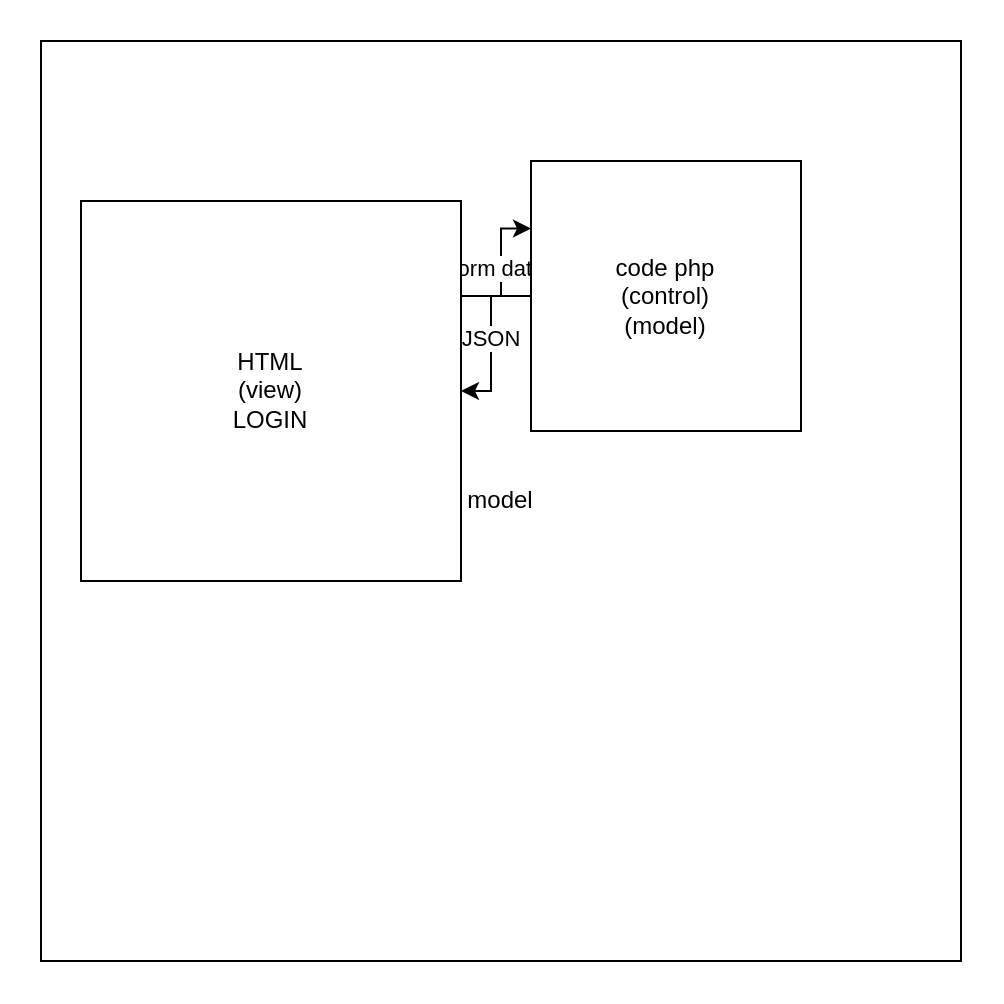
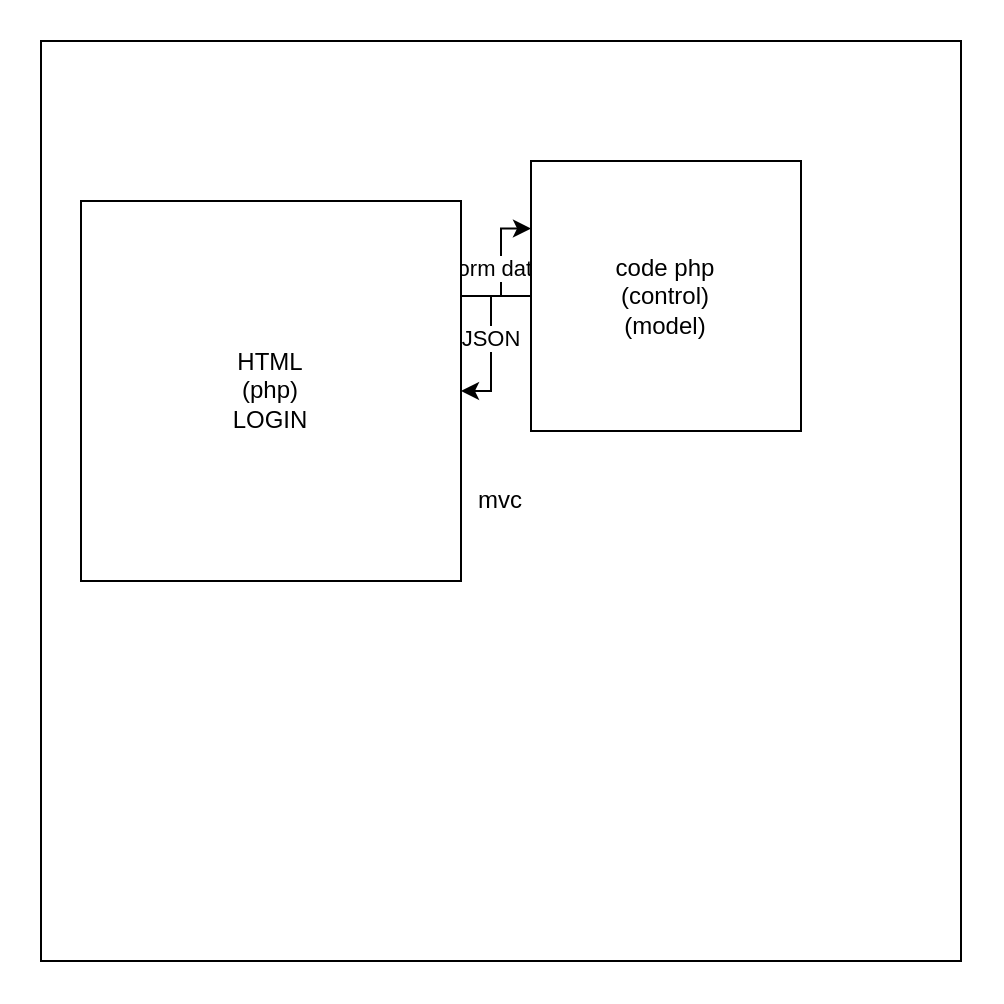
- <mxCell id="4" value="HTML&lt;br&gt;(view)&lt;br&gt;LOGIN" style="whiteSpace=wrap;html=1;aspect=fixed;" vertex="1" parent="1"><mxGeometry x="40" y="100" width="190" height="190" as="geometry" /></mxCell>
+ <mxCell id="4" value="HTML&lt;br&gt;(php)&lt;br&gt;LOGIN" style="whiteSpace=wrap;html=1;aspect=fixed;" vertex="1" parent="1"><mxGeometry x="40" y="100" width="190" height="190" as="geometry" /></mxCell>
- <mxCell id="2" value="model" style="whiteSpace=wrap;html=1;aspect=fixed;" vertex="1" parent="1"><mxGeometry x="20" y="20" width="460" height="460" as="geometry" /></mxCell>
+ <mxCell id="2" value="mvc" style="whiteSpace=wrap;html=1;aspect=fixed;" vertex="1" parent="1"><mxGeometry x="20" y="20" width="460" height="460" as="geometry" /></mxCell>
